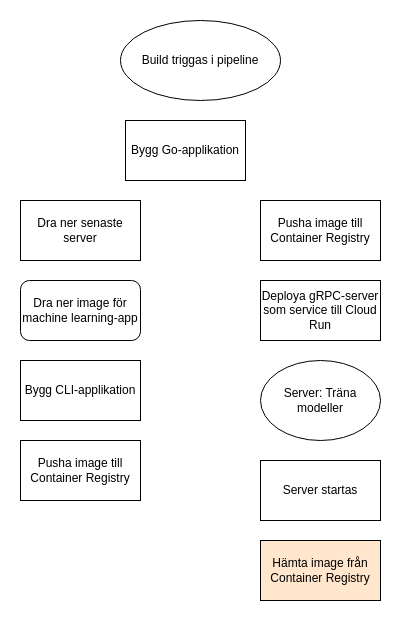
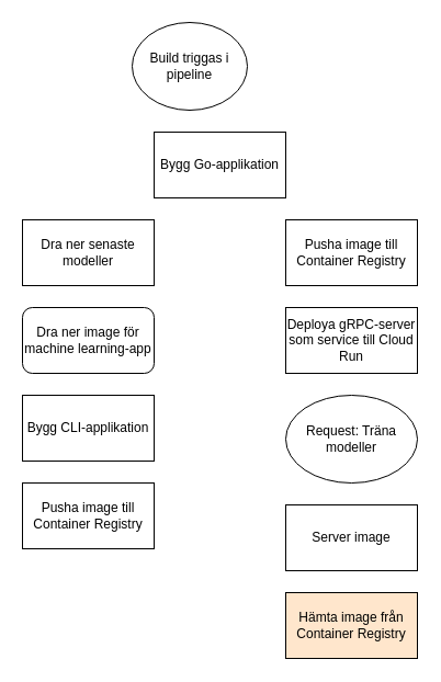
- <mxCell id="2" value="Build triggas i pipeline" style="ellipse;whiteSpace=wrap;html=1;" vertex="1" parent="1"><mxGeometry x="120" y="20" width="160" height="80" as="geometry" /></mxCell>
+ <mxCell id="2" value="Build triggas i pipeline" style="ellipse;whiteSpace=wrap;html=1;" vertex="1" parent="1"><mxGeometry x="120" y="20" width="105" height="80" as="geometry" /></mxCell>
- <mxCell id="3" value="Bygg Go-applikation" style="rounded=0;whiteSpace=wrap;html=1;" vertex="1" parent="1"><mxGeometry x="125" y="120" width="120" height="60" as="geometry" /></mxCell>
+ <mxCell id="3" value="Bygg Go-applikation" style="rounded=0;whiteSpace=wrap;html=1;" vertex="1" parent="1"><mxGeometry x="140" y="120" width="120" height="60" as="geometry" /></mxCell>
- <mxCell id="4" value="Dra ner senaste server" style="rounded=0;whiteSpace=wrap;html=1;" vertex="1" parent="1"><mxGeometry x="20" y="200" width="120" height="60" as="geometry" /></mxCell>
+ <mxCell id="4" value="Dra ner senaste modeller" style="rounded=0;whiteSpace=wrap;html=1;" vertex="1" parent="1"><mxGeometry x="20" y="200" width="120" height="60" as="geometry" /></mxCell>
- <mxCell id="10" value="Server: Träna modeller" style="ellipse;whiteSpace=wrap;html=1;" vertex="1" parent="1"><mxGeometry x="260" y="360" width="120" height="80" as="geometry" /></mxCell>
+ <mxCell id="10" value="Request: Träna modeller" style="ellipse;whiteSpace=wrap;html=1;" vertex="1" parent="1"><mxGeometry x="260" y="360" width="120" height="80" as="geometry" /></mxCell>
- <mxCell id="11" value="Server startas" style="rounded=0;whiteSpace=wrap;html=1;" vertex="1" parent="1"><mxGeometry x="260" y="460" width="120" height="60" as="geometry" /></mxCell>
+ <mxCell id="11" value="Server image" style="rounded=0;whiteSpace=wrap;html=1;" vertex="1" parent="1"><mxGeometry x="260" y="460" width="120" height="60" as="geometry" /></mxCell>
